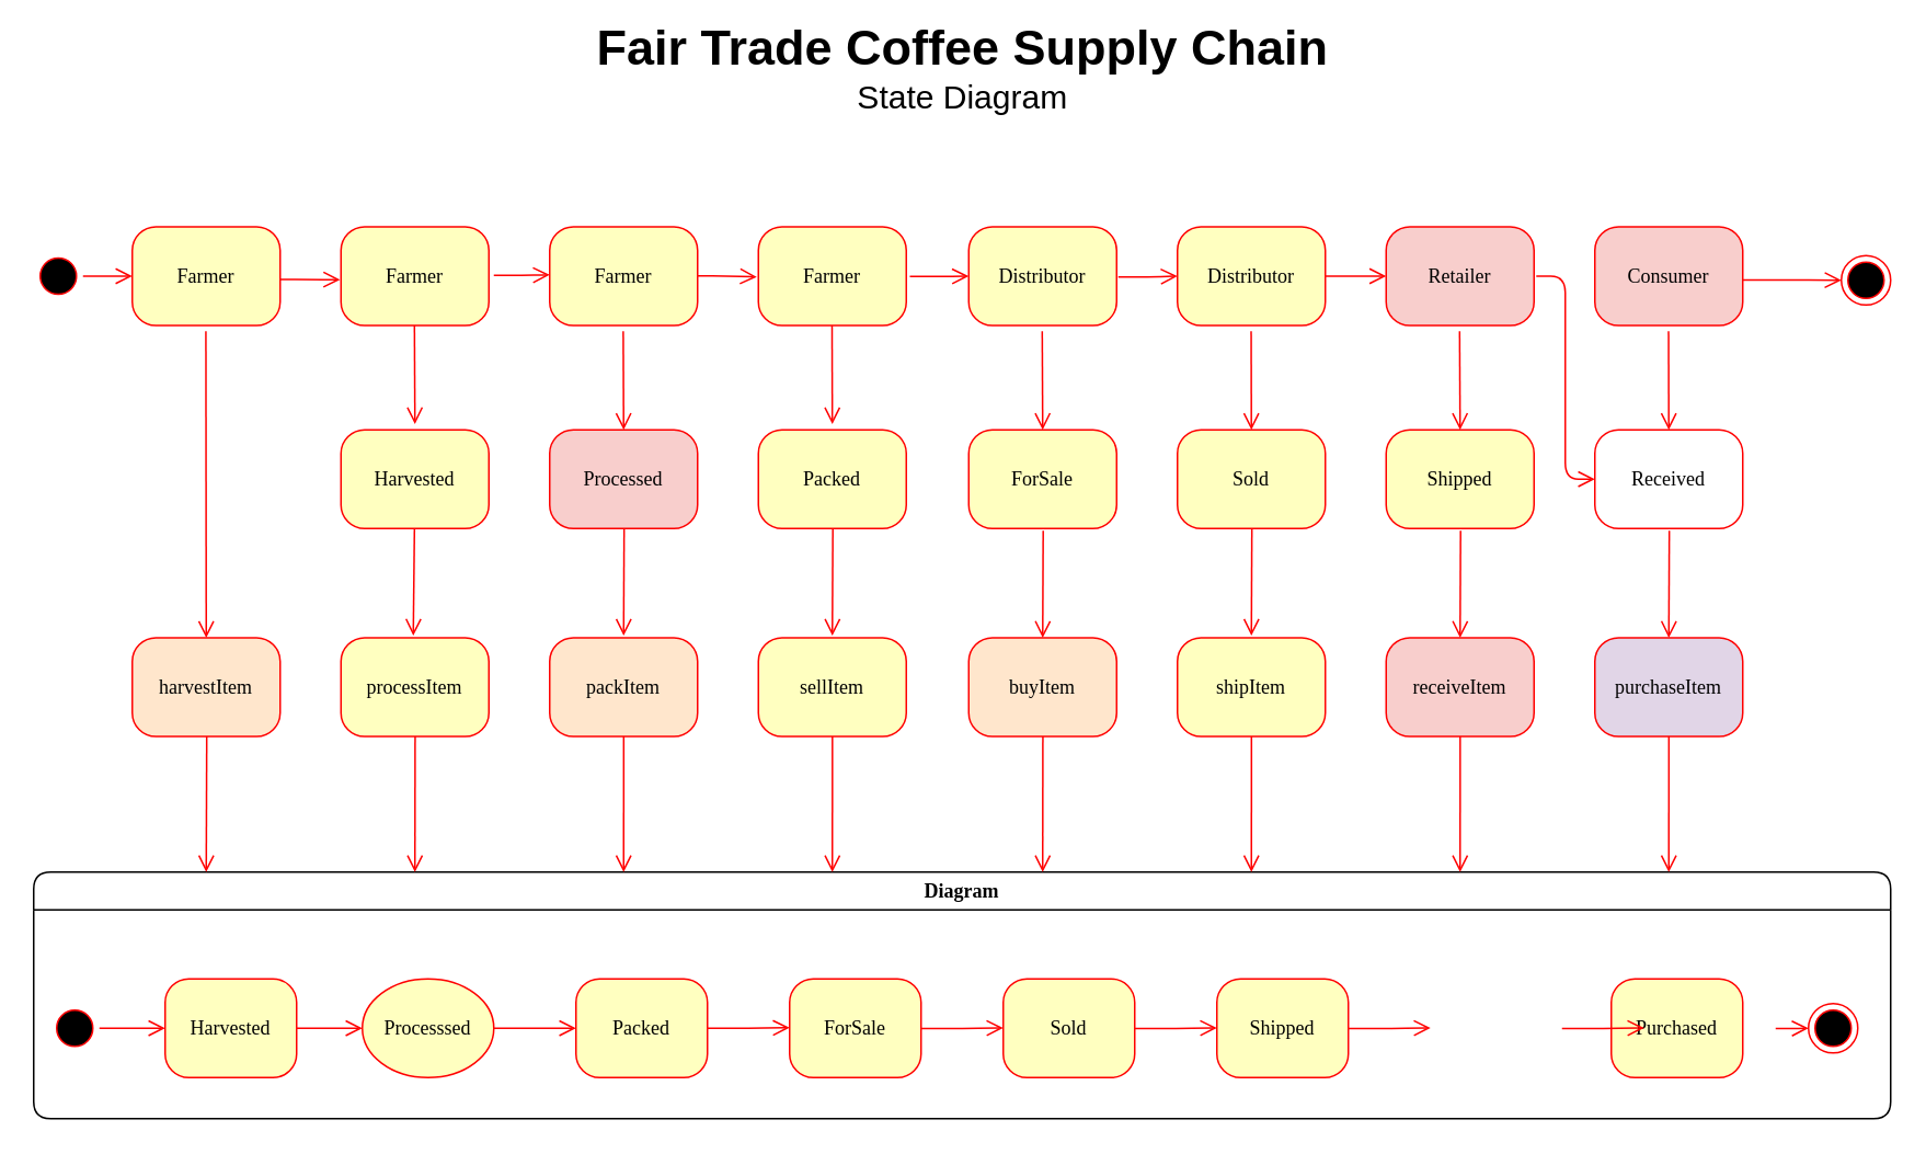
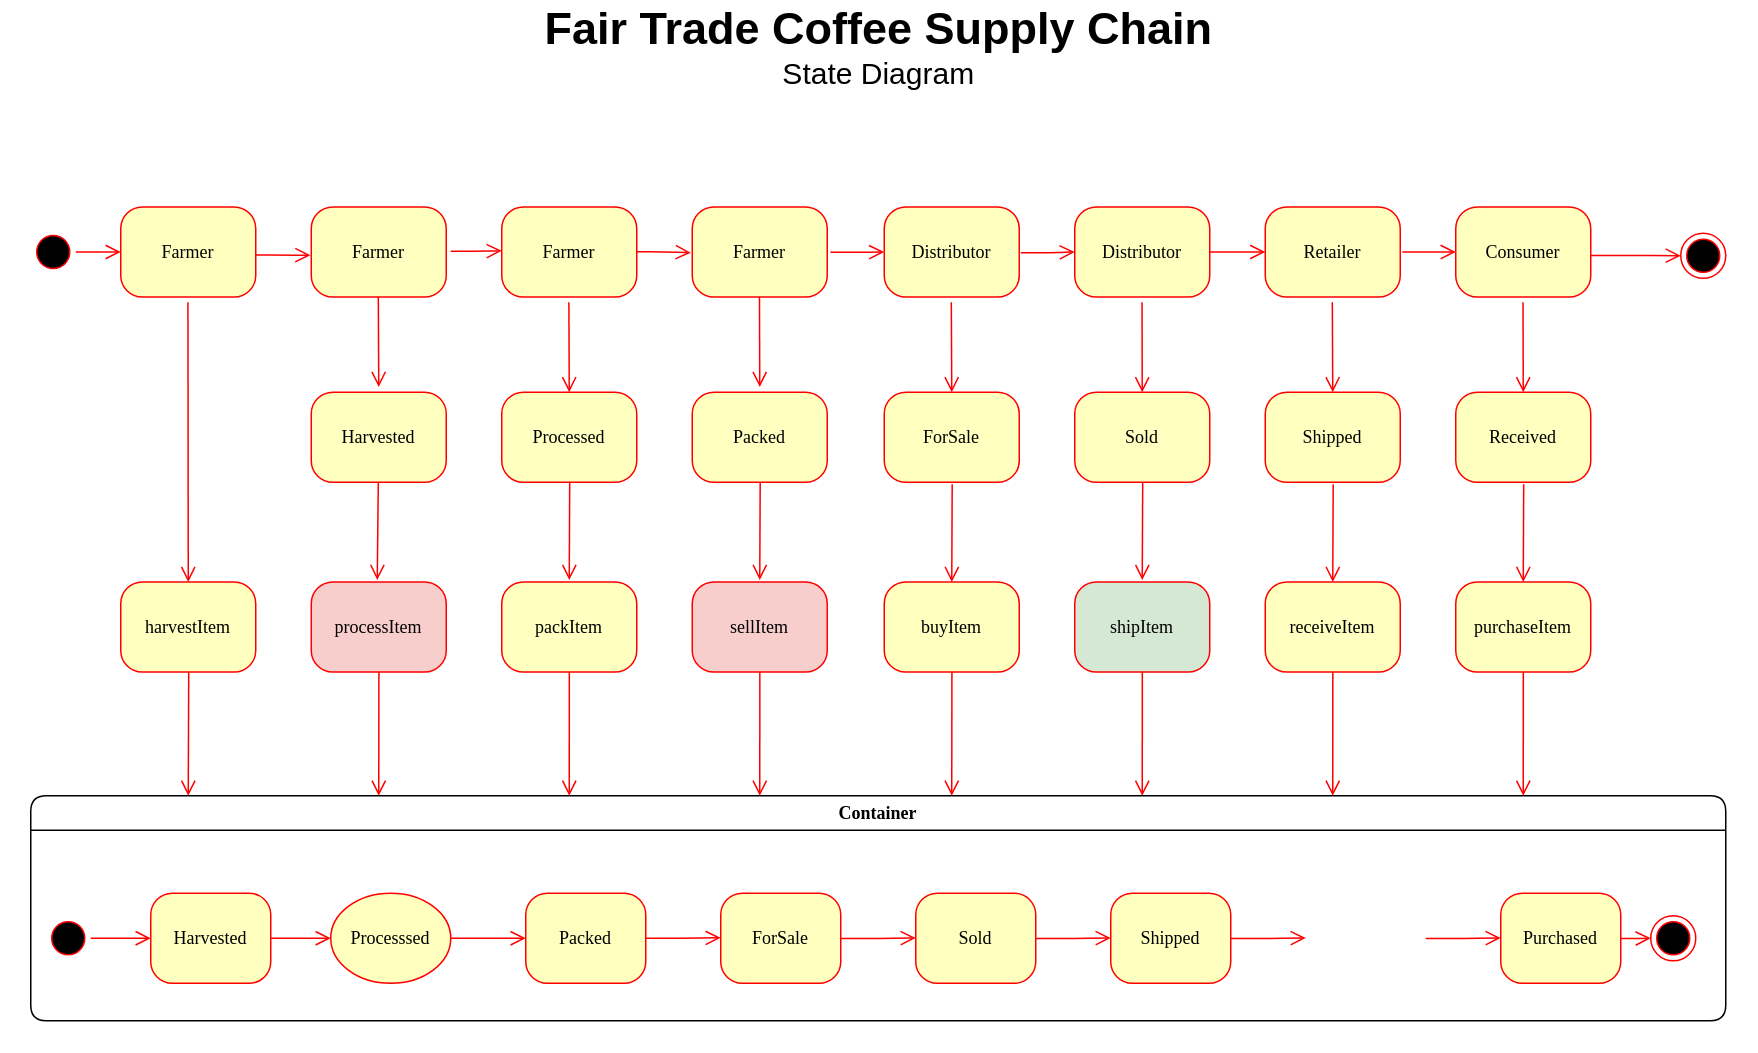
- <mxCell id="78" value="&lt;font&gt;&lt;span style=&quot;font-weight: bold ; font-size: 30px&quot;&gt;Fair Trade Coffee Supply Chain&lt;/span&gt;&lt;br&gt;&lt;font style=&quot;font-size: 20px&quot;&gt;State Diagram&lt;/font&gt;&lt;/font&gt;" style="text;html=1;align=center;verticalAlign=middle;resizable=0;points=[];autosize=1;strokeColor=none;fillColor=none;" vertex="1" parent="1"><mxGeometry x="355" y="20" width="460" height="40" as="geometry" /></mxCell>
+ <mxCell id="78" value="&lt;font&gt;&lt;span style=&quot;font-weight: bold ; font-size: 30px&quot;&gt;Fair Trade Coffee Supply Chain&lt;/span&gt;&lt;br&gt;&lt;font style=&quot;font-size: 20px&quot;&gt;State Diagram&lt;/font&gt;&lt;/font&gt;" style="text;html=1;align=center;verticalAlign=middle;resizable=0;points=[];autosize=1;strokeColor=none;fillColor=none;" vertex="1" parent="1"><mxGeometry x="355" y="10" width="460" height="40" as="geometry" /></mxCell>
- <mxCell id="41" value="Retailer" style="rounded=1;whiteSpace=wrap;html=1;arcSize=24;fillColor=#f8cecc;strokeColor=#ff0000;shadow=0;comic=0;labelBackgroundColor=none;fontFamily=Verdana;fontSize=12;fontColor=#000000;align=center;" vertex="1" parent="1"><mxGeometry x="843" y="137.5" width="90" height="60" as="geometry" /></mxCell>
+ <mxCell id="41" value="Retailer" style="rounded=1;whiteSpace=wrap;html=1;arcSize=24;fillColor=#ffffc0;strokeColor=#ff0000;shadow=0;comic=0;labelBackgroundColor=none;fontFamily=Verdana;fontSize=12;fontColor=#000000;align=center;" vertex="1" parent="1"><mxGeometry x="843" y="137.5" width="90" height="60" as="geometry" /></mxCell>
- <mxCell id="44" value="Consumer" style="rounded=1;whiteSpace=wrap;html=1;arcSize=24;fillColor=#f8cecc;strokeColor=#ff0000;shadow=0;comic=0;labelBackgroundColor=none;fontFamily=Verdana;fontSize=12;fontColor=#000000;align=center;" vertex="1" parent="1"><mxGeometry x="970" y="137.5" width="90" height="60" as="geometry" /></mxCell>
+ <mxCell id="44" value="Consumer" style="rounded=1;whiteSpace=wrap;html=1;arcSize=24;fillColor=#ffffc0;strokeColor=#ff0000;shadow=0;comic=0;labelBackgroundColor=none;fontFamily=Verdana;fontSize=12;fontColor=#000000;align=center;" vertex="1" parent="1"><mxGeometry x="970" y="137.5" width="90" height="60" as="geometry" /></mxCell>
- <mxCell id="53" style="edgeStyle=elbowEdgeStyle;html=1;labelBackgroundColor=none;endArrow=open;endSize=8;strokeColor=#ff0000;fontFamily=Verdana;fontSize=12;align=left;exitX=1.015;exitY=0.501;exitDx=0;exitDy=0;exitPerimeter=0;" edge="1" parent="1" source="41" target="46"><mxGeometry relative="1" as="geometry"><mxPoint x="930" y="169.79" as="sourcePoint" /><mxPoint x="959.1" y="170.21" as="targetPoint" /></mxGeometry></mxCell>
+ <mxCell id="53" style="edgeStyle=elbowEdgeStyle;html=1;labelBackgroundColor=none;endArrow=open;endSize=8;strokeColor=#ff0000;fontFamily=Verdana;fontSize=12;align=left;entryX=0;entryY=0.5;entryDx=0;entryDy=0;exitX=1.015;exitY=0.501;exitDx=0;exitDy=0;exitPerimeter=0;" edge="1" parent="1" source="41" target="44"><mxGeometry relative="1" as="geometry"><mxPoint x="930" y="169.79" as="sourcePoint" /><mxPoint x="959.1" y="170.21" as="targetPoint" /></mxGeometry></mxCell>
- <mxCell id="31" value="Processed" style="rounded=1;whiteSpace=wrap;html=1;arcSize=24;fillColor=#f8cecc;strokeColor=#ff0000;shadow=0;comic=0;labelBackgroundColor=none;fontFamily=Verdana;fontSize=12;fontColor=#000000;align=center;" vertex="1" parent="1"><mxGeometry x="334" y="261" width="90" height="60" as="geometry" /></mxCell>
+ <mxCell id="31" value="Processed" style="rounded=1;whiteSpace=wrap;html=1;arcSize=24;fillColor=#ffffc0;strokeColor=#ff0000;shadow=0;comic=0;labelBackgroundColor=none;fontFamily=Verdana;fontSize=12;fontColor=#000000;align=center;" vertex="1" parent="1"><mxGeometry x="334" y="261" width="90" height="60" as="geometry" /></mxCell>
- <mxCell id="46" value="Received" style="rounded=1;whiteSpace=wrap;html=1;arcSize=24;fillColor=#ffffff;strokeColor=#ff0000;shadow=0;comic=0;labelBackgroundColor=none;fontFamily=Verdana;fontSize=12;fontColor=#000000;align=center;" vertex="1" parent="1"><mxGeometry x="970" y="261" width="90" height="60" as="geometry" /></mxCell>
+ <mxCell id="46" value="Received" style="rounded=1;whiteSpace=wrap;html=1;arcSize=24;fillColor=#ffffc0;strokeColor=#ff0000;shadow=0;comic=0;labelBackgroundColor=none;fontFamily=Verdana;fontSize=12;fontColor=#000000;align=center;" vertex="1" parent="1"><mxGeometry x="970" y="261" width="90" height="60" as="geometry" /></mxCell>
- <mxCell id="25" value="harvestItem" style="rounded=1;whiteSpace=wrap;html=1;arcSize=24;fillColor=#ffe6cc;strokeColor=#ff0000;shadow=0;comic=0;labelBackgroundColor=none;fontFamily=Verdana;fontSize=12;fontColor=#000000;align=center;" vertex="1" parent="1"><mxGeometry x="80" y="387.5" width="90" height="60" as="geometry" /></mxCell>
+ <mxCell id="25" value="harvestItem" style="rounded=1;whiteSpace=wrap;html=1;arcSize=24;fillColor=#ffffc0;strokeColor=#ff0000;shadow=0;comic=0;labelBackgroundColor=none;fontFamily=Verdana;fontSize=12;fontColor=#000000;align=center;" vertex="1" parent="1"><mxGeometry x="80" y="387.5" width="90" height="60" as="geometry" /></mxCell>
- <mxCell id="27" value="processItem" style="rounded=1;whiteSpace=wrap;html=1;arcSize=24;fillColor=#ffffc0;strokeColor=#ff0000;shadow=0;comic=0;labelBackgroundColor=none;fontFamily=Verdana;fontSize=12;fontColor=#000000;align=center;" vertex="1" parent="1"><mxGeometry x="207" y="387.5" width="90" height="60" as="geometry" /></mxCell>
+ <mxCell id="27" value="processItem" style="rounded=1;whiteSpace=wrap;html=1;arcSize=24;fillColor=#f8cecc;strokeColor=#ff0000;shadow=0;comic=0;labelBackgroundColor=none;fontFamily=Verdana;fontSize=12;fontColor=#000000;align=center;" vertex="1" parent="1"><mxGeometry x="207" y="387.5" width="90" height="60" as="geometry" /></mxCell>
- <mxCell id="30" value="packItem" style="rounded=1;whiteSpace=wrap;html=1;arcSize=24;fillColor=#ffe6cc;strokeColor=#ff0000;shadow=0;comic=0;labelBackgroundColor=none;fontFamily=Verdana;fontSize=12;fontColor=#000000;align=center;" vertex="1" parent="1"><mxGeometry x="334" y="387.5" width="90" height="60" as="geometry" /></mxCell>
+ <mxCell id="30" value="packItem" style="rounded=1;whiteSpace=wrap;html=1;arcSize=24;fillColor=#ffffc0;strokeColor=#ff0000;shadow=0;comic=0;labelBackgroundColor=none;fontFamily=Verdana;fontSize=12;fontColor=#000000;align=center;" vertex="1" parent="1"><mxGeometry x="334" y="387.5" width="90" height="60" as="geometry" /></mxCell>
- <mxCell id="33" value="sellItem" style="rounded=1;whiteSpace=wrap;html=1;arcSize=24;fillColor=#ffffc0;strokeColor=#ff0000;shadow=0;comic=0;labelBackgroundColor=none;fontFamily=Verdana;fontSize=12;fontColor=#000000;align=center;" vertex="1" parent="1"><mxGeometry x="461" y="387.5" width="90" height="60" as="geometry" /></mxCell>
+ <mxCell id="33" value="sellItem" style="rounded=1;whiteSpace=wrap;html=1;arcSize=24;fillColor=#f8cecc;strokeColor=#ff0000;shadow=0;comic=0;labelBackgroundColor=none;fontFamily=Verdana;fontSize=12;fontColor=#000000;align=center;" vertex="1" parent="1"><mxGeometry x="461" y="387.5" width="90" height="60" as="geometry" /></mxCell>
- <mxCell id="36" value="buyItem" style="rounded=1;whiteSpace=wrap;html=1;arcSize=24;fillColor=#ffe6cc;strokeColor=#ff0000;shadow=0;comic=0;labelBackgroundColor=none;fontFamily=Verdana;fontSize=12;fontColor=#000000;align=center;" vertex="1" parent="1"><mxGeometry x="589" y="387.5" width="90" height="60" as="geometry" /></mxCell>
+ <mxCell id="36" value="buyItem" style="rounded=1;whiteSpace=wrap;html=1;arcSize=24;fillColor=#ffffc0;strokeColor=#ff0000;shadow=0;comic=0;labelBackgroundColor=none;fontFamily=Verdana;fontSize=12;fontColor=#000000;align=center;" vertex="1" parent="1"><mxGeometry x="589" y="387.5" width="90" height="60" as="geometry" /></mxCell>
- <mxCell id="39" value="shipItem" style="rounded=1;whiteSpace=wrap;html=1;arcSize=24;fillColor=#ffffc0;strokeColor=#ff0000;shadow=0;comic=0;labelBackgroundColor=none;fontFamily=Verdana;fontSize=12;fontColor=#000000;align=center;" vertex="1" parent="1"><mxGeometry x="716" y="387.5" width="90" height="60" as="geometry" /></mxCell>
+ <mxCell id="39" value="shipItem" style="rounded=1;whiteSpace=wrap;html=1;arcSize=24;fillColor=#d5e8d4;strokeColor=#ff0000;shadow=0;comic=0;labelBackgroundColor=none;fontFamily=Verdana;fontSize=12;fontColor=#000000;align=center;" vertex="1" parent="1"><mxGeometry x="716" y="387.5" width="90" height="60" as="geometry" /></mxCell>
- <mxCell id="42" value="receiveItem" style="rounded=1;whiteSpace=wrap;html=1;arcSize=24;fillColor=#f8cecc;strokeColor=#ff0000;shadow=0;comic=0;labelBackgroundColor=none;fontFamily=Verdana;fontSize=12;fontColor=#000000;align=center;" vertex="1" parent="1"><mxGeometry x="843" y="387.5" width="90" height="60" as="geometry" /></mxCell>
+ <mxCell id="42" value="receiveItem" style="rounded=1;whiteSpace=wrap;html=1;arcSize=24;fillColor=#ffffc0;strokeColor=#ff0000;shadow=0;comic=0;labelBackgroundColor=none;fontFamily=Verdana;fontSize=12;fontColor=#000000;align=center;" vertex="1" parent="1"><mxGeometry x="843" y="387.5" width="90" height="60" as="geometry" /></mxCell>
- <mxCell id="45" value="purchaseItem" style="rounded=1;whiteSpace=wrap;html=1;arcSize=24;fillColor=#e1d5e7;strokeColor=#ff0000;shadow=0;comic=0;labelBackgroundColor=none;fontFamily=Verdana;fontSize=12;fontColor=#000000;align=center;" vertex="1" parent="1"><mxGeometry x="970" y="387.5" width="90" height="60" as="geometry" /></mxCell>
+ <mxCell id="45" value="purchaseItem" style="rounded=1;whiteSpace=wrap;html=1;arcSize=24;fillColor=#ffffc0;strokeColor=#ff0000;shadow=0;comic=0;labelBackgroundColor=none;fontFamily=Verdana;fontSize=12;fontColor=#000000;align=center;" vertex="1" parent="1"><mxGeometry x="970" y="387.5" width="90" height="60" as="geometry" /></mxCell>
- <mxCell id="4" value="Diagram" style="swimlane;whiteSpace=wrap;html=1;rounded=1;shadow=0;comic=0;labelBackgroundColor=none;strokeWidth=1;fontFamily=Verdana;fontSize=12;align=center;" parent="1" vertex="1"><mxGeometry x="20" y="530" width="1130" height="150" as="geometry"><mxRectangle x="20" y="580" width="100" height="23" as="alternateBounds" /></mxGeometry></mxCell>
+ <mxCell id="4" value="Container" style="swimlane;whiteSpace=wrap;html=1;rounded=1;shadow=0;comic=0;labelBackgroundColor=none;strokeWidth=1;fontFamily=Verdana;fontSize=12;align=center;" parent="1" vertex="1"><mxGeometry x="20" y="530" width="1130" height="150" as="geometry"><mxRectangle x="20" y="580" width="100" height="23" as="alternateBounds" /></mxGeometry></mxCell>
- <mxCell id="16" value="Purchased" style="rounded=1;whiteSpace=wrap;html=1;arcSize=24;fillColor=#ffffc0;strokeColor=#ff0000;shadow=0;comic=0;labelBackgroundColor=none;fontFamily=Verdana;fontSize=12;fontColor=#000000;align=center;" vertex="1" parent="4"><mxGeometry x="960" y="65" width="80" height="60" as="geometry" /></mxCell>
+ <mxCell id="16" value="Purchased" style="rounded=1;whiteSpace=wrap;html=1;arcSize=24;fillColor=#ffffc0;strokeColor=#ff0000;shadow=0;comic=0;labelBackgroundColor=none;fontFamily=Verdana;fontSize=12;fontColor=#000000;align=center;" vertex="1" parent="4"><mxGeometry x="980" y="65" width="80" height="60" as="geometry" /></mxCell>
